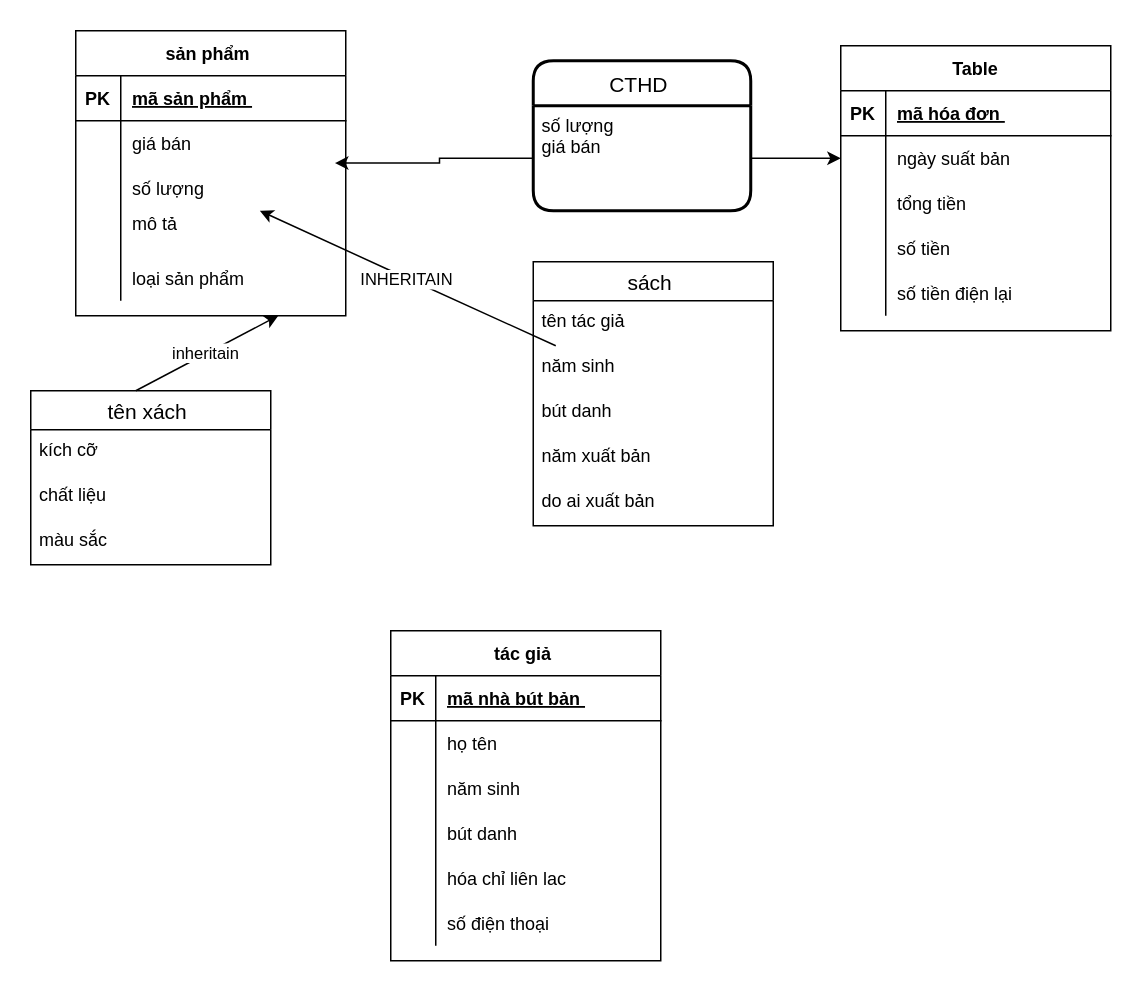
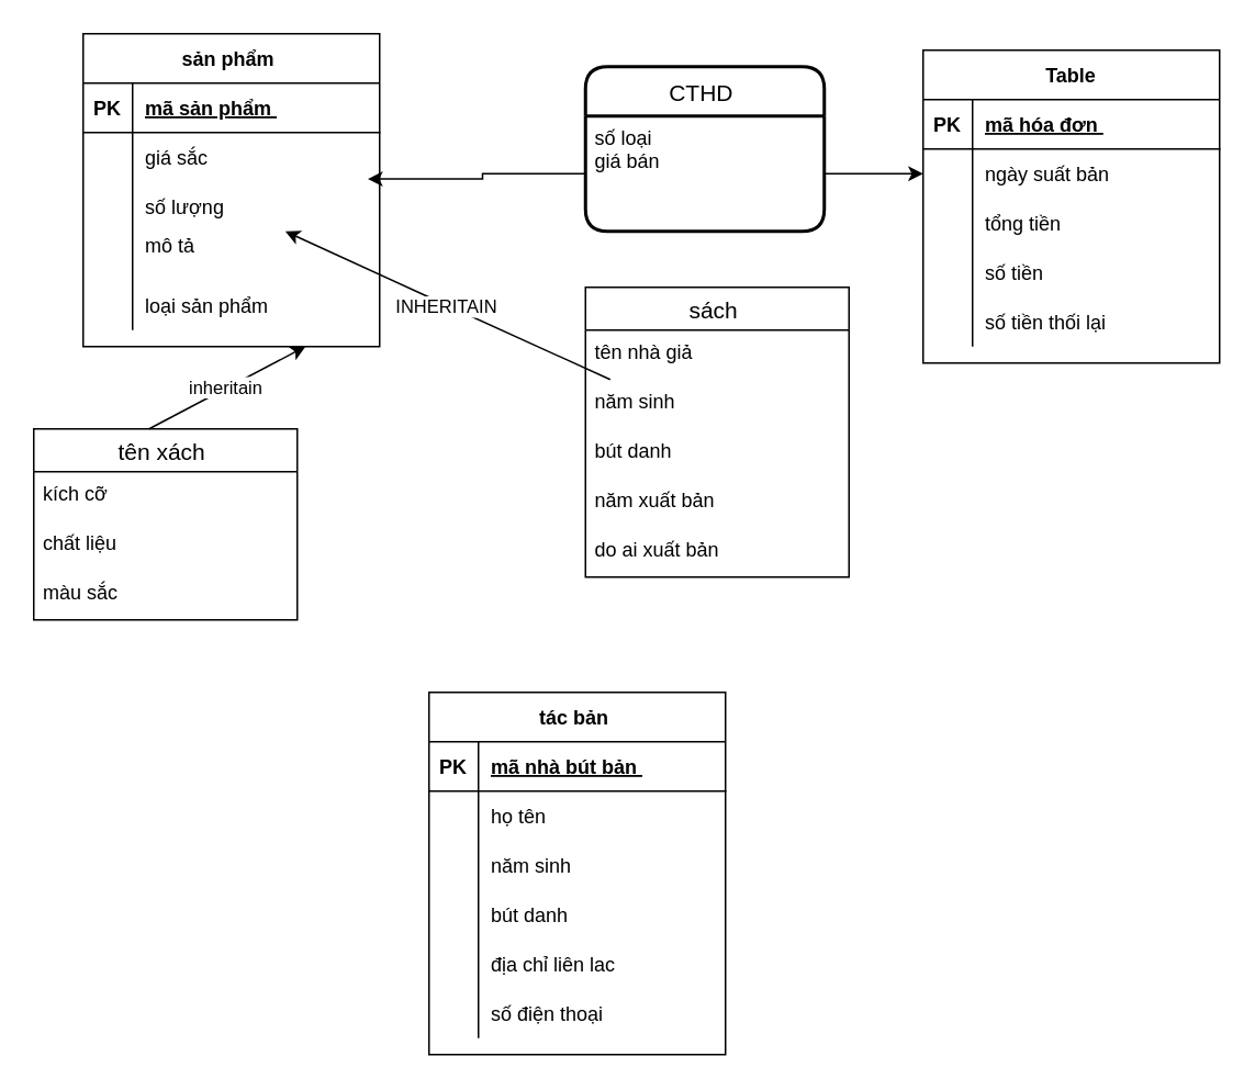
- <mxCell id="68" value="số lượng &#10;giá bán " style="align=left;strokeColor=none;fillColor=none;spacingLeft=4;fontSize=12;verticalAlign=top;resizable=0;rotatable=0;part=1;" vertex="1" parent="67"><mxGeometry y="30" width="145" height="70" as="geometry" /></mxCell>
+ <mxCell id="68" value="số loại &#10;giá bán " style="align=left;strokeColor=none;fillColor=none;spacingLeft=4;fontSize=12;verticalAlign=top;resizable=0;rotatable=0;part=1;" vertex="1" parent="67"><mxGeometry y="30" width="145" height="70" as="geometry" /></mxCell>
- <mxCell id="8" value="giá bán " style="shape=partialRectangle;connectable=0;fillColor=none;top=0;left=0;bottom=0;right=0;align=left;spacingLeft=6;overflow=hidden;" vertex="1" parent="6"><mxGeometry x="30" width="150" height="30" as="geometry"><mxRectangle width="150" height="30" as="alternateBounds" /></mxGeometry></mxCell>
+ <mxCell id="8" value="giá sắc " style="shape=partialRectangle;connectable=0;fillColor=none;top=0;left=0;bottom=0;right=0;align=left;spacingLeft=6;overflow=hidden;" vertex="1" parent="6"><mxGeometry x="30" width="150" height="30" as="geometry"><mxRectangle width="150" height="30" as="alternateBounds" /></mxGeometry></mxCell>
- <mxCell id="64" value="số tiền điện lại " style="shape=partialRectangle;connectable=0;fillColor=none;top=0;left=0;bottom=0;right=0;align=left;spacingLeft=6;overflow=hidden;" vertex="1" parent="62"><mxGeometry x="30" width="150" height="30" as="geometry"><mxRectangle width="150" height="30" as="alternateBounds" /></mxGeometry></mxCell>
+ <mxCell id="64" value="số tiền thối lại " style="shape=partialRectangle;connectable=0;fillColor=none;top=0;left=0;bottom=0;right=0;align=left;spacingLeft=6;overflow=hidden;" vertex="1" parent="62"><mxGeometry x="30" width="150" height="30" as="geometry"><mxRectangle width="150" height="30" as="alternateBounds" /></mxGeometry></mxCell>
- <mxCell id="38" value="tên tác giả " style="text;strokeColor=none;fillColor=none;spacingLeft=4;spacingRight=4;overflow=hidden;rotatable=0;points=[[0,0.5],[1,0.5]];portConstraint=eastwest;fontSize=12;" vertex="1" parent="37"><mxGeometry y="26" width="160" height="30" as="geometry" /></mxCell>
+ <mxCell id="38" value="tên nhà giả " style="text;strokeColor=none;fillColor=none;spacingLeft=4;spacingRight=4;overflow=hidden;rotatable=0;points=[[0,0.5],[1,0.5]];portConstraint=eastwest;fontSize=12;" vertex="1" parent="37"><mxGeometry y="26" width="160" height="30" as="geometry" /></mxCell>
- <mxCell id="18" value="tác giả " style="shape=table;startSize=30;container=1;collapsible=1;childLayout=tableLayout;fixedRows=1;rowLines=0;fontStyle=1;align=center;resizeLast=1;" vertex="1" parent="1"><mxGeometry x="260" y="420" width="180" height="220" as="geometry" /></mxCell>
+ <mxCell id="18" value="tác bản " style="shape=table;startSize=30;container=1;collapsible=1;childLayout=tableLayout;fixedRows=1;rowLines=0;fontStyle=1;align=center;resizeLast=1;" vertex="1" parent="1"><mxGeometry x="260" y="420" width="180" height="220" as="geometry" /></mxCell>
- <mxCell id="33" value="hóa chỉ liên lac " style="shape=partialRectangle;connectable=0;fillColor=none;top=0;left=0;bottom=0;right=0;align=left;spacingLeft=6;overflow=hidden;" vertex="1" parent="31"><mxGeometry x="30" width="150" height="30" as="geometry"><mxRectangle width="150" height="30" as="alternateBounds" /></mxGeometry></mxCell>
+ <mxCell id="33" value="địa chỉ liên lac " style="shape=partialRectangle;connectable=0;fillColor=none;top=0;left=0;bottom=0;right=0;align=left;spacingLeft=6;overflow=hidden;" vertex="1" parent="31"><mxGeometry x="30" width="150" height="30" as="geometry"><mxRectangle width="150" height="30" as="alternateBounds" /></mxGeometry></mxCell>
